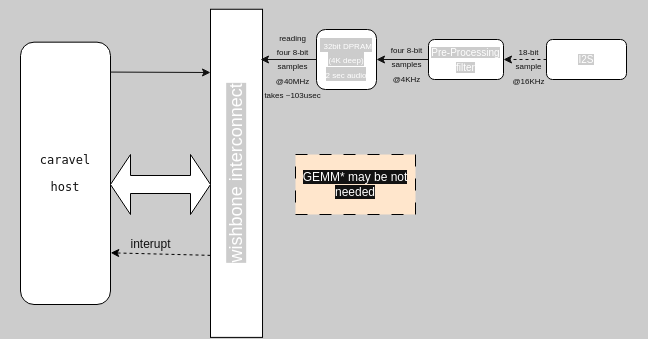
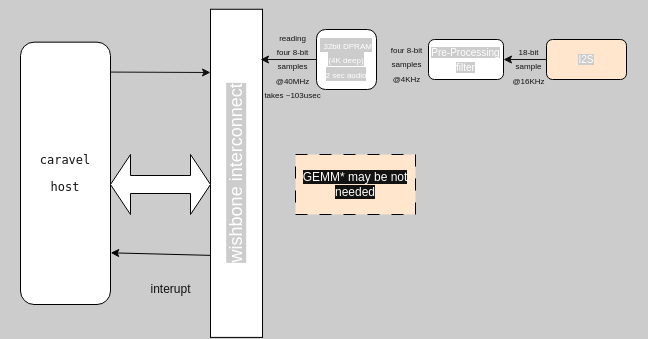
- <mxCell id="16" style="edgeStyle=none;html=1;exitX=0;exitY=0.5;exitDx=0;exitDy=0;entryX=1;entryY=0.5;entryDx=0;entryDy=0;fontColor=#121212;strokeColor=#121212;" parent="1" source="17" target="11" edge="1"><mxGeometry relative="1" as="geometry" /></mxCell>
- <mxCell id="6" style="edgeStyle=none;html=1;exitX=0;exitY=0.5;exitDx=0;exitDy=0;entryX=1;entryY=0.5;entryDx=0;entryDy=0;fontColor=#121212;strokeColor=#121212;dashed=1;" parent="1" source="7" target="17" edge="1"><mxGeometry relative="1" as="geometry"><mxPoint x="526" y="59" as="targetPoint" /></mxGeometry></mxCell>
+ <mxCell id="6" style="edgeStyle=none;html=1;exitX=0;exitY=0.5;exitDx=0;exitDy=0;entryX=1;entryY=0.5;entryDx=0;entryDy=0;fontColor=#121212;strokeColor=#121212;" parent="1" source="7" target="17" edge="1"><mxGeometry relative="1" as="geometry"><mxPoint x="526" y="59" as="targetPoint" /></mxGeometry></mxCell>
- <mxCell id="7" value="&lt;font style=&quot;font-size: 10px; background-color: rgb(204, 204, 204);&quot;&gt;I2S&lt;/font&gt;" style="rounded=1;whiteSpace=wrap;html=1;fontColor=#FFFFFF;" parent="1" vertex="1"><mxGeometry x="546" y="39" width="80" height="40" as="geometry" /></mxCell>
+ <mxCell id="7" value="&lt;font style=&quot;font-size: 10px; background-color: rgb(204, 204, 204);&quot;&gt;I2S&lt;/font&gt;" style="rounded=1;whiteSpace=wrap;html=1;fontColor=#FFFFFF;fillColor=#ffe6cc;" parent="1" vertex="1"><mxGeometry x="546" y="39" width="80" height="40" as="geometry" /></mxCell>
- <mxCell id="15" value="interupt" style="text;html=1;align=center;verticalAlign=middle;resizable=0;points=[];autosize=1;strokeColor=none;fillColor=none;fontColor=#121212;" parent="1" vertex="1"><mxGeometry x="120" y="229" width="60" height="30" as="geometry" /></mxCell>
+ <mxCell id="15" value="interupt" style="text;html=1;align=center;verticalAlign=middle;resizable=0;points=[];autosize=1;strokeColor=none;fillColor=none;fontColor=#121212;" parent="1" vertex="1"><mxGeometry x="140" y="274" width="60" height="30" as="geometry" /></mxCell>
- <mxCell id="8" style="edgeStyle=none;html=1;exitX=0.25;exitY=0;exitDx=0;exitDy=0;entryX=1.002;entryY=0.803;entryDx=0;entryDy=0;entryPerimeter=0;fontColor=#121212;strokeColor=#000000;dashed=1;" parent="1" source="9" target="5" edge="1"><mxGeometry relative="1" as="geometry" /></mxCell>
+ <mxCell id="8" style="edgeStyle=none;html=1;exitX=0.25;exitY=0;exitDx=0;exitDy=0;entryX=1.002;entryY=0.803;entryDx=0;entryDy=0;entryPerimeter=0;fontColor=#121212;strokeColor=#000000;" parent="1" source="9" target="5" edge="1"><mxGeometry relative="1" as="geometry" /></mxCell>
